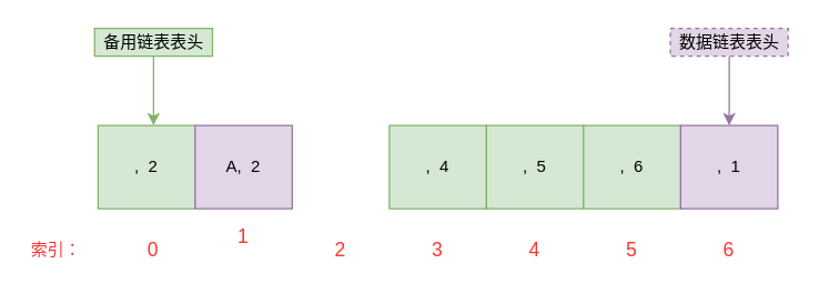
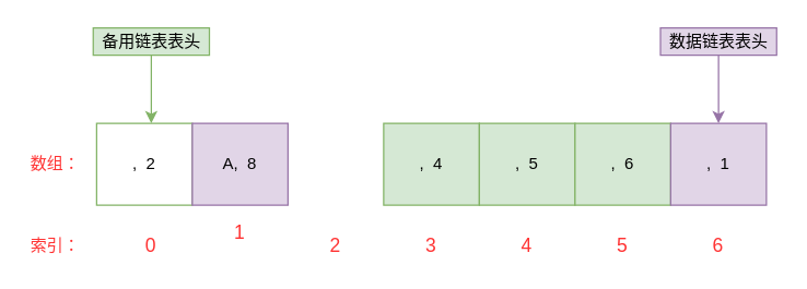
- <mxCell id="20" value="数据链表表头" style="rounded=0;whiteSpace=wrap;html=1;fillColor=#e1d5e7;strokeColor=#9673a6;dashed=1;" vertex="1" parent="1"><mxGeometry x="482.5" y="20" width="85" height="20" as="geometry" /></mxCell>
+ <mxCell id="20" value="数据链表表头" style="rounded=0;whiteSpace=wrap;html=1;fillColor=#e1d5e7;strokeColor=#9673a6;" vertex="1" parent="1"><mxGeometry x="482.5" y="20" width="85" height="20" as="geometry" /></mxCell>
+ <mxCell id="2" value="数组：" style="text;html=1;strokeColor=none;fillColor=none;align=center;verticalAlign=middle;whiteSpace=wrap;rounded=0;fontColor=#FF3333;" vertex="1" parent="1"><mxGeometry x="20" y="110" width="40" height="20" as="geometry" /></mxCell>
- <mxCell id="10" value=",&amp;nbsp; 2" style="rounded=0;whiteSpace=wrap;html=1;fillColor=#d5e8d4;strokeColor=#82b366;" vertex="1" parent="1"><mxGeometry x="70" y="90" width="70" height="60" as="geometry" /></mxCell>
+ <mxCell id="10" value=",&amp;nbsp; 2" style="rounded=0;whiteSpace=wrap;html=1;fillColor=#ffffff;strokeColor=#82b366;" vertex="1" parent="1"><mxGeometry x="70" y="90" width="70" height="60" as="geometry" /></mxCell>
- <mxCell id="11" value="A,&amp;nbsp; 2" style="rounded=0;whiteSpace=wrap;html=1;fillColor=#e1d5e7;strokeColor=#9673a6;" vertex="1" parent="1"><mxGeometry x="140" y="90" width="70" height="60" as="geometry" /></mxCell>
+ <mxCell id="11" value="A,&amp;nbsp; 8" style="rounded=0;whiteSpace=wrap;html=1;fillColor=#e1d5e7;strokeColor=#9673a6;" vertex="1" parent="1"><mxGeometry x="140" y="90" width="70" height="60" as="geometry" /></mxCell>
